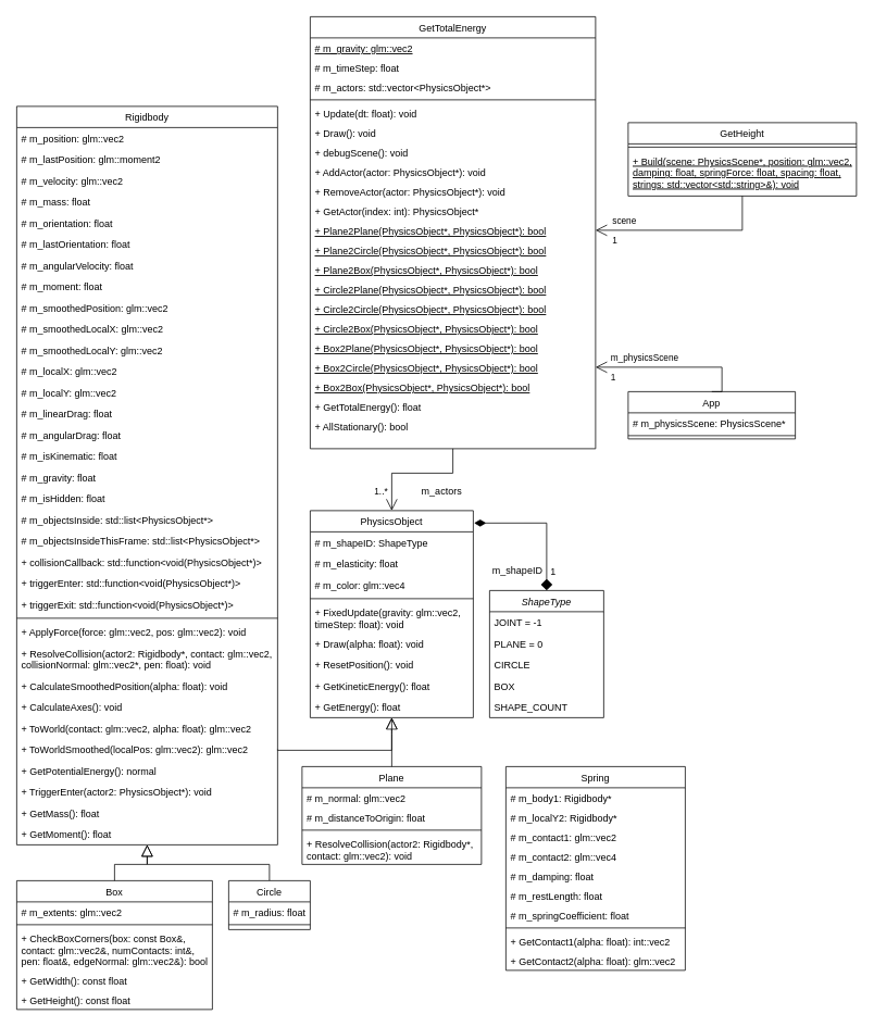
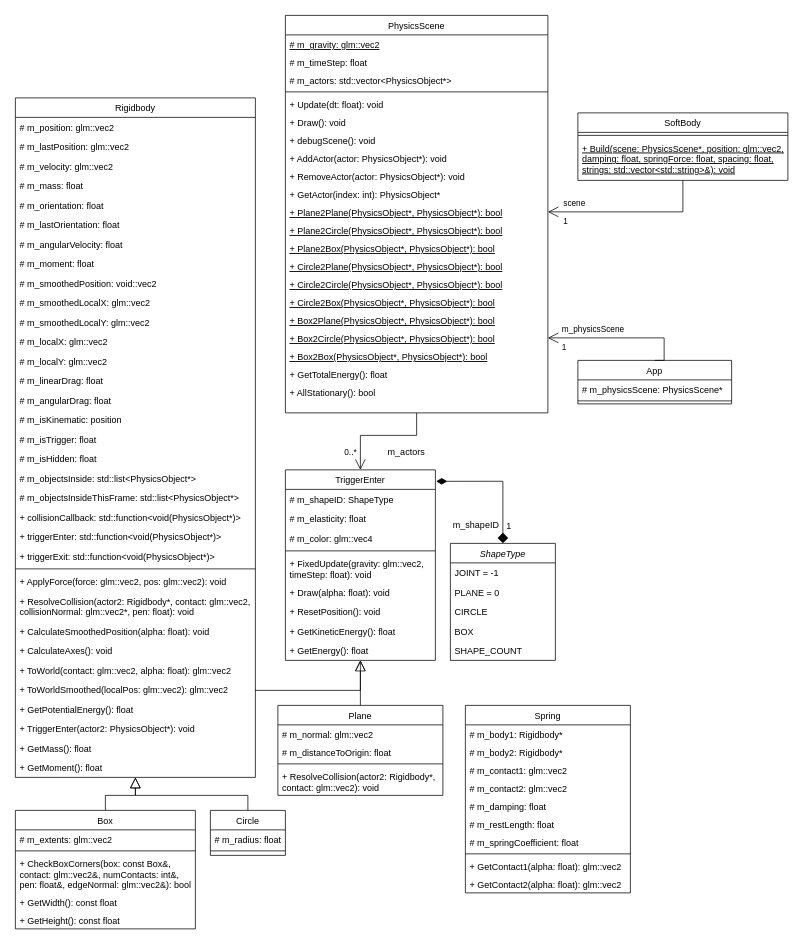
- <mxCell id="85" value="GetTotalEnergy" style="swimlane;fontStyle=0;align=center;verticalAlign=top;childLayout=stackLayout;horizontal=1;startSize=26;horizontalStack=0;resizeParent=1;resizeLast=0;collapsible=1;marginBottom=0;rounded=0;shadow=0;strokeWidth=1;" vertex="1" parent="1"><mxGeometry x="380" y="20" width="350" height="530" as="geometry"><mxRectangle x="340" y="380" width="170" height="26" as="alternateBounds" /></mxGeometry></mxCell>
+ <mxCell id="85" value="PhysicsScene" style="swimlane;fontStyle=0;align=center;verticalAlign=top;childLayout=stackLayout;horizontal=1;startSize=26;horizontalStack=0;resizeParent=1;resizeLast=0;collapsible=1;marginBottom=0;rounded=0;shadow=0;strokeWidth=1;" vertex="1" parent="1"><mxGeometry x="380" y="20" width="350" height="530" as="geometry"><mxRectangle x="340" y="380" width="170" height="26" as="alternateBounds" /></mxGeometry></mxCell>
- <mxCell id="66" value="GetHeight" style="swimlane;fontStyle=0;align=center;verticalAlign=top;childLayout=stackLayout;horizontal=1;startSize=26;horizontalStack=0;resizeParent=1;resizeLast=0;collapsible=1;marginBottom=0;rounded=0;shadow=0;strokeWidth=1;" vertex="1" parent="1"><mxGeometry x="770" y="150" width="280" height="90" as="geometry"><mxRectangle x="740" y="50" width="170" height="26" as="alternateBounds" /></mxGeometry></mxCell>
+ <mxCell id="66" value="SoftBody" style="swimlane;fontStyle=0;align=center;verticalAlign=top;childLayout=stackLayout;horizontal=1;startSize=26;horizontalStack=0;resizeParent=1;resizeLast=0;collapsible=1;marginBottom=0;rounded=0;shadow=0;strokeWidth=1;" vertex="1" parent="1"><mxGeometry x="770" y="150" width="280" height="90" as="geometry"><mxRectangle x="740" y="50" width="170" height="26" as="alternateBounds" /></mxGeometry></mxCell>
- <mxCell id="15" value="# m_lastPosition: glm::moment2" style="text;align=left;verticalAlign=top;spacingLeft=4;spacingRight=4;overflow=hidden;rotatable=0;points=[[0,0.5],[1,0.5]];portConstraint=eastwest;" vertex="1" parent="13"><mxGeometry y="52" width="320" height="26" as="geometry" /></mxCell>
+ <mxCell id="15" value="# m_lastPosition: glm::vec2" style="text;align=left;verticalAlign=top;spacingLeft=4;spacingRight=4;overflow=hidden;rotatable=0;points=[[0,0.5],[1,0.5]];portConstraint=eastwest;" vertex="1" parent="13"><mxGeometry y="52" width="320" height="26" as="geometry" /></mxCell>
- <mxCell id="22" value="# m_smoothedPosition: glm::vec2" style="text;align=left;verticalAlign=top;spacingLeft=4;spacingRight=4;overflow=hidden;rotatable=0;points=[[0,0.5],[1,0.5]];portConstraint=eastwest;" vertex="1" parent="13"><mxGeometry y="234" width="320" height="26" as="geometry" /></mxCell>
+ <mxCell id="22" value="# m_smoothedPosition: void::vec2" style="text;align=left;verticalAlign=top;spacingLeft=4;spacingRight=4;overflow=hidden;rotatable=0;points=[[0,0.5],[1,0.5]];portConstraint=eastwest;" vertex="1" parent="13"><mxGeometry y="234" width="320" height="26" as="geometry" /></mxCell>
- <mxCell id="29" value="# m_isKinematic: float" style="text;align=left;verticalAlign=top;spacingLeft=4;spacingRight=4;overflow=hidden;rotatable=0;points=[[0,0.5],[1,0.5]];portConstraint=eastwest;rounded=0;shadow=0;html=0;" vertex="1" parent="13"><mxGeometry y="416" width="320" height="26" as="geometry" /></mxCell>
+ <mxCell id="29" value="# m_isKinematic: position" style="text;align=left;verticalAlign=top;spacingLeft=4;spacingRight=4;overflow=hidden;rotatable=0;points=[[0,0.5],[1,0.5]];portConstraint=eastwest;rounded=0;shadow=0;html=0;" vertex="1" parent="13"><mxGeometry y="416" width="320" height="26" as="geometry" /></mxCell>
- <mxCell id="30" value="# m_gravity: float" style="text;align=left;verticalAlign=top;spacingLeft=4;spacingRight=4;overflow=hidden;rotatable=0;points=[[0,0.5],[1,0.5]];portConstraint=eastwest;rounded=0;shadow=0;html=0;" vertex="1" parent="13"><mxGeometry y="442" width="320" height="26" as="geometry" /></mxCell>
+ <mxCell id="30" value="# m_isTrigger: float" style="text;align=left;verticalAlign=top;spacingLeft=4;spacingRight=4;overflow=hidden;rotatable=0;points=[[0,0.5],[1,0.5]];portConstraint=eastwest;rounded=0;shadow=0;html=0;" vertex="1" parent="13"><mxGeometry y="442" width="320" height="26" as="geometry" /></mxCell>
- <mxCell id="114" value="1..*" style="edgeLabel;resizable=0;html=1;align=left;verticalAlign=bottom;" connectable="0" vertex="1" parent="1"><mxGeometry x="457" y="611" as="geometry" /></mxCell>
+ <mxCell id="114" value="0..*" style="edgeLabel;resizable=0;html=1;align=left;verticalAlign=bottom;" connectable="0" vertex="1" parent="1"><mxGeometry x="457" y="611" as="geometry" /></mxCell>
- <mxCell id="2" value="PhysicsObject" style="swimlane;fontStyle=0;align=center;verticalAlign=top;childLayout=stackLayout;horizontal=1;startSize=26;horizontalStack=0;resizeParent=1;resizeLast=0;collapsible=1;marginBottom=0;rounded=0;shadow=0;strokeWidth=1;" parent="1" vertex="1"><mxGeometry x="380" y="626" width="200" height="254" as="geometry"><mxRectangle x="230" y="140" width="160" height="26" as="alternateBounds" /></mxGeometry></mxCell>
+ <mxCell id="2" value="TriggerEnter" style="swimlane;fontStyle=0;align=center;verticalAlign=top;childLayout=stackLayout;horizontal=1;startSize=26;horizontalStack=0;resizeParent=1;resizeLast=0;collapsible=1;marginBottom=0;rounded=0;shadow=0;strokeWidth=1;" parent="1" vertex="1"><mxGeometry x="380" y="626" width="200" height="254" as="geometry"><mxRectangle x="230" y="140" width="160" height="26" as="alternateBounds" /></mxGeometry></mxCell>
- <mxCell id="44" value="+ GetPotentialEnergy(): normal" style="text;align=left;verticalAlign=top;spacingLeft=4;spacingRight=4;overflow=hidden;rotatable=0;points=[[0,0.5],[1,0.5]];portConstraint=eastwest;" vertex="1" parent="13"><mxGeometry y="802" width="320" height="26" as="geometry" /></mxCell>
+ <mxCell id="44" value="+ GetPotentialEnergy(): float" style="text;align=left;verticalAlign=top;spacingLeft=4;spacingRight=4;overflow=hidden;rotatable=0;points=[[0,0.5],[1,0.5]];portConstraint=eastwest;" vertex="1" parent="13"><mxGeometry y="802" width="320" height="26" as="geometry" /></mxCell>
- <mxCell id="57" value="# m_localY2: Rigidbody*" style="text;align=left;verticalAlign=top;spacingLeft=4;spacingRight=4;overflow=hidden;rotatable=0;points=[[0,0.5],[1,0.5]];portConstraint=eastwest;" vertex="1" parent="55"><mxGeometry y="50" width="220" height="24" as="geometry" /></mxCell>
+ <mxCell id="57" value="# m_body2: Rigidbody*" style="text;align=left;verticalAlign=top;spacingLeft=4;spacingRight=4;overflow=hidden;rotatable=0;points=[[0,0.5],[1,0.5]];portConstraint=eastwest;" vertex="1" parent="55"><mxGeometry y="50" width="220" height="24" as="geometry" /></mxCell>
- <mxCell id="59" value="# m_contact2: glm::vec4" style="text;align=left;verticalAlign=top;spacingLeft=4;spacingRight=4;overflow=hidden;rotatable=0;points=[[0,0.5],[1,0.5]];portConstraint=eastwest;" vertex="1" parent="55"><mxGeometry y="98" width="220" height="24" as="geometry" /></mxCell>
+ <mxCell id="59" value="# m_contact2: glm::vec2" style="text;align=left;verticalAlign=top;spacingLeft=4;spacingRight=4;overflow=hidden;rotatable=0;points=[[0,0.5],[1,0.5]];portConstraint=eastwest;" vertex="1" parent="55"><mxGeometry y="98" width="220" height="24" as="geometry" /></mxCell>
- <mxCell id="64" value="+ GetContact1(alpha: float): int::vec2" style="text;align=left;verticalAlign=top;spacingLeft=4;spacingRight=4;overflow=hidden;rotatable=0;points=[[0,0.5],[1,0.5]];portConstraint=eastwest;" vertex="1" parent="55"><mxGeometry y="202" width="220" height="24" as="geometry" /></mxCell>
+ <mxCell id="64" value="+ GetContact1(alpha: float): glm::vec2" style="text;align=left;verticalAlign=top;spacingLeft=4;spacingRight=4;overflow=hidden;rotatable=0;points=[[0,0.5],[1,0.5]];portConstraint=eastwest;" vertex="1" parent="55"><mxGeometry y="202" width="220" height="24" as="geometry" /></mxCell>
